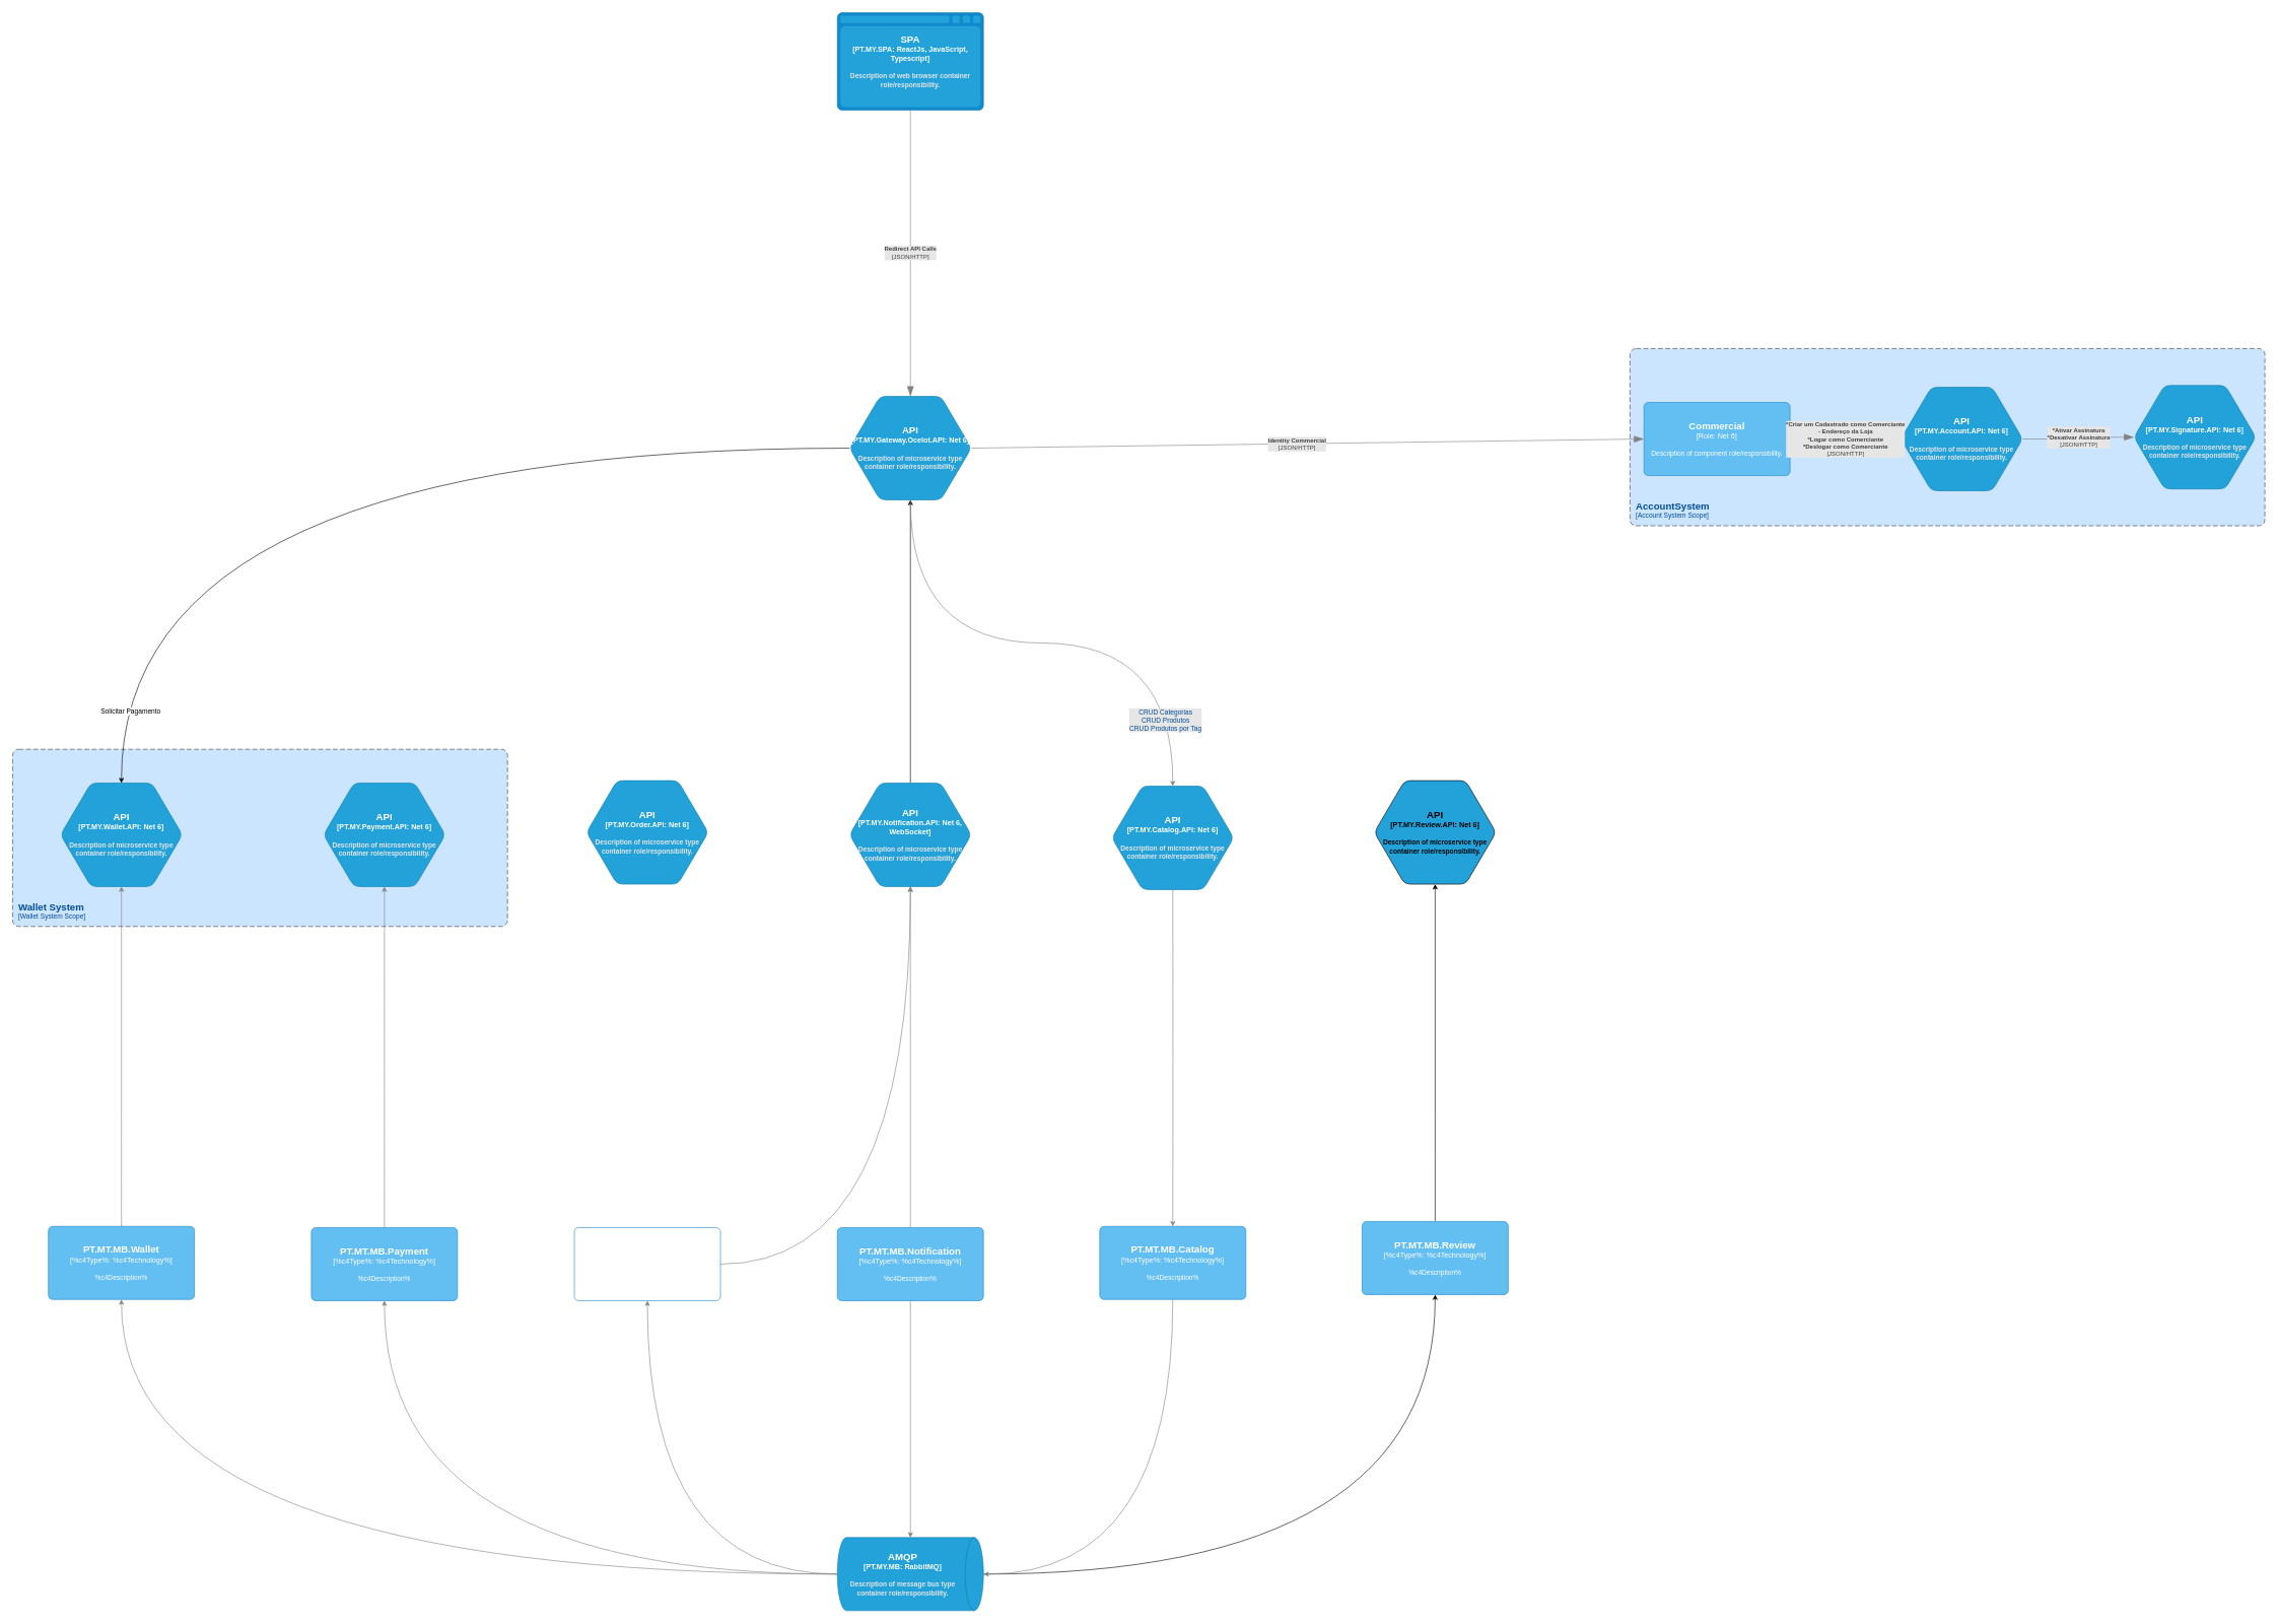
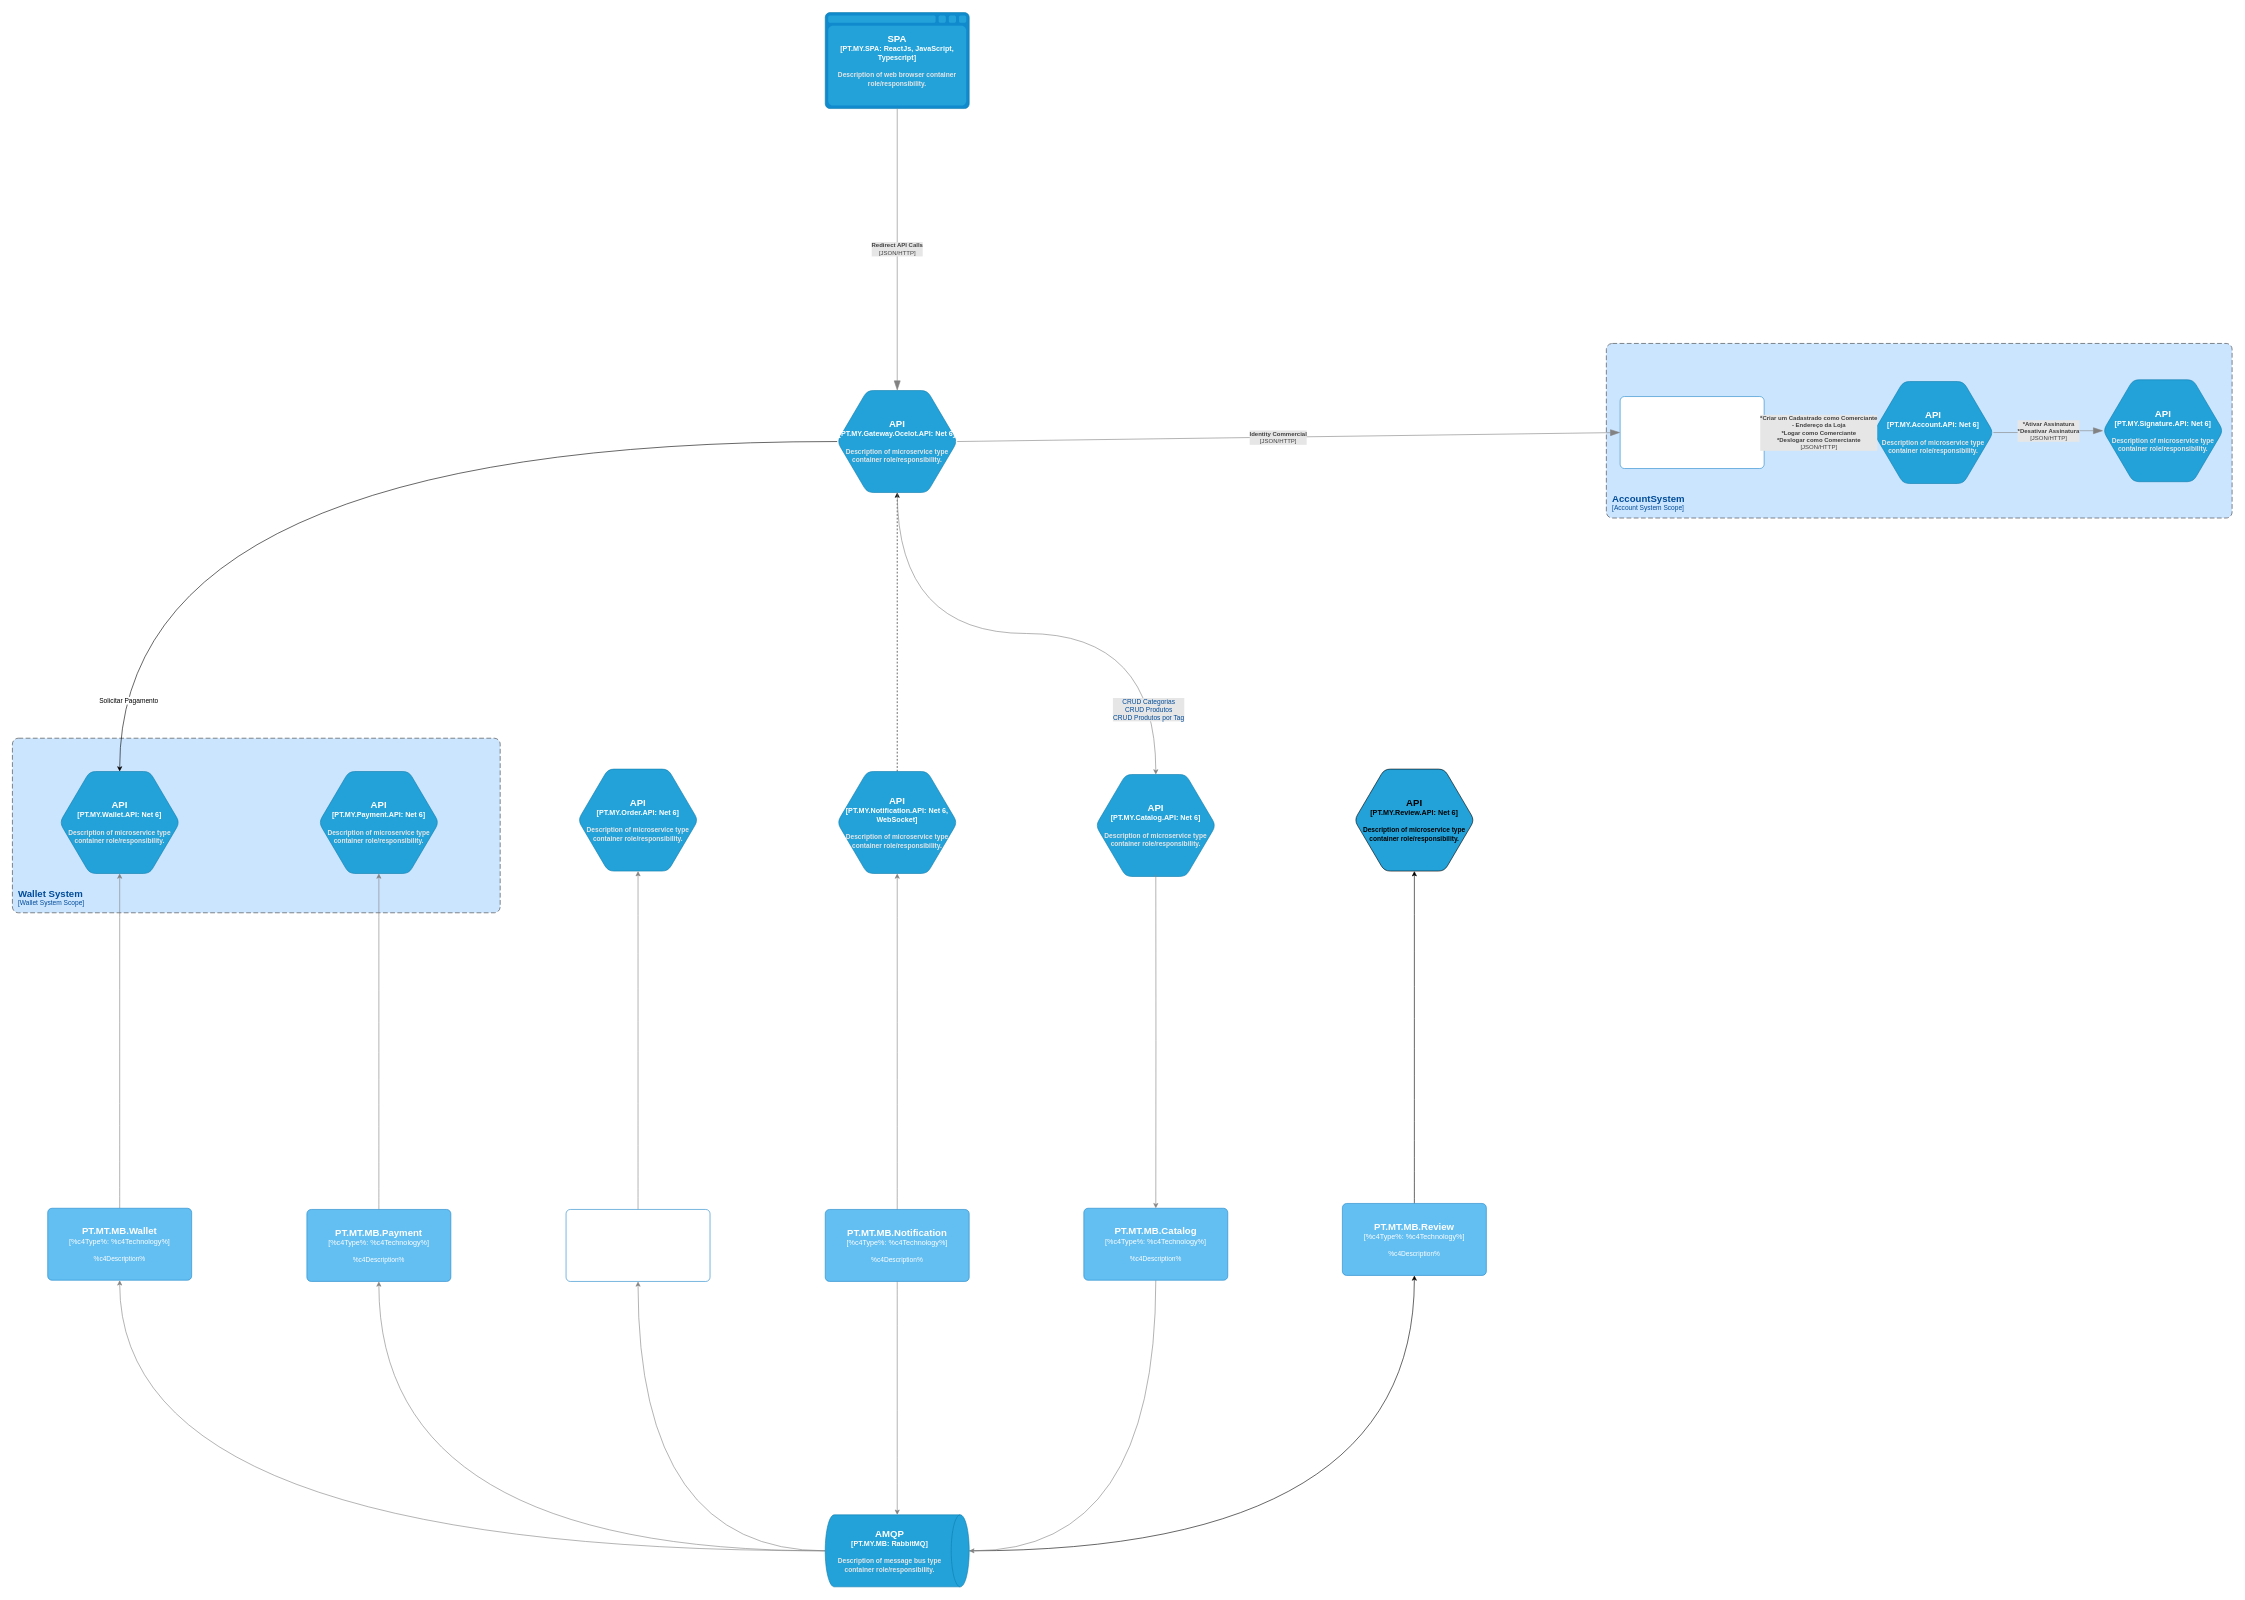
- <mxCell id="18" value="&lt;font style=&quot;font-size: 16px&quot;&gt;&lt;b&gt;Commercial&lt;/b&gt;&lt;/font&gt;&lt;div&gt;[Role: Net 6]&lt;/div&gt;&lt;br&gt;&lt;div&gt;&lt;font style=&quot;font-size: 11px&quot;&gt;Description of component role/responsibility.&lt;/font&gt;&lt;/div&gt;" style="rounded=1;whiteSpace=wrap;html=1;labelBackgroundColor=none;fillColor=#63BEF2;fontColor=#ffffff;align=center;arcSize=6;strokeColor=#2086C9;metaEdit=1;resizable=0;points=[[0.25,0,0],[0.5,0,0],[0.75,0,0],[1,0.25,0],[1,0.5,0],[1,0.75,0],[0.75,1,0],[0.5,1,0],[0.25,1,0],[0,0.75,0],[0,0.5,0],[0,0.25,0]];" parent="1" vertex="1"><mxGeometry x="2700" y="660" width="240" height="120" as="geometry" /></mxCell>
+ <mxCell id="18" value="&lt;font style=&quot;font-size: 16px&quot;&gt;&lt;b&gt;Commercial&lt;/b&gt;&lt;/font&gt;&lt;div&gt;[Role: Net 6]&lt;/div&gt;&lt;br&gt;&lt;div&gt;&lt;font style=&quot;font-size: 11px&quot;&gt;Description of component role/responsibility.&lt;/font&gt;&lt;/div&gt;" style="rounded=1;whiteSpace=wrap;html=1;labelBackgroundColor=none;fillColor=#ffffff;fontColor=#ffffff;align=center;arcSize=6;strokeColor=#2086C9;metaEdit=1;resizable=0;points=[[0.25,0,0],[0.5,0,0],[0.75,0,0],[1,0.25,0],[1,0.5,0],[1,0.75,0],[0.75,1,0],[0.5,1,0],[0.25,1,0],[0,0.75,0],[0,0.5,0],[0,0.25,0]];" parent="1" vertex="1"><mxGeometry x="2700" y="660" width="240" height="120" as="geometry" /></mxCell>
- <mxCell id="10" style="html=1;exitX=0.5;exitY=0;exitDx=0;exitDy=0;exitPerimeter=0;labelBackgroundColor=#E6E6E6;fontColor=#004C99;entryX=0.5;entryY=1;entryDx=0;entryDy=0;entryPerimeter=0;" parent="1" source="11" target="5" edge="1"><mxGeometry relative="1" as="geometry"><mxPoint x="1558" y="969" as="targetPoint" /></mxGeometry></mxCell>
+ <mxCell id="10" style="html=1;exitX=0.5;exitY=0;exitDx=0;exitDy=0;exitPerimeter=0;labelBackgroundColor=#E6E6E6;fontColor=#004C99;entryX=0.5;entryY=1;entryDx=0;entryDy=0;entryPerimeter=0;dashed=1;" parent="1" source="11" target="5" edge="1"><mxGeometry relative="1" as="geometry"><mxPoint x="1558" y="969" as="targetPoint" /></mxGeometry></mxCell>
- <mxCell id="27" style="edgeStyle=orthogonalEdgeStyle;curved=1;html=1;labelBackgroundColor=#E6E6E6;fontColor=#000000;strokeColor=#828282;" parent="1" source="28" target="11" edge="1"><mxGeometry relative="1" as="geometry" /></mxCell>
+ <mxCell id="27" style="edgeStyle=orthogonalEdgeStyle;curved=1;html=1;entryX=0.5;entryY=1;entryDx=0;entryDy=0;entryPerimeter=0;labelBackgroundColor=#E6E6E6;fontColor=#000000;strokeColor=#828282;" parent="1" source="28" target="12" edge="1"><mxGeometry relative="1" as="geometry" /></mxCell>
